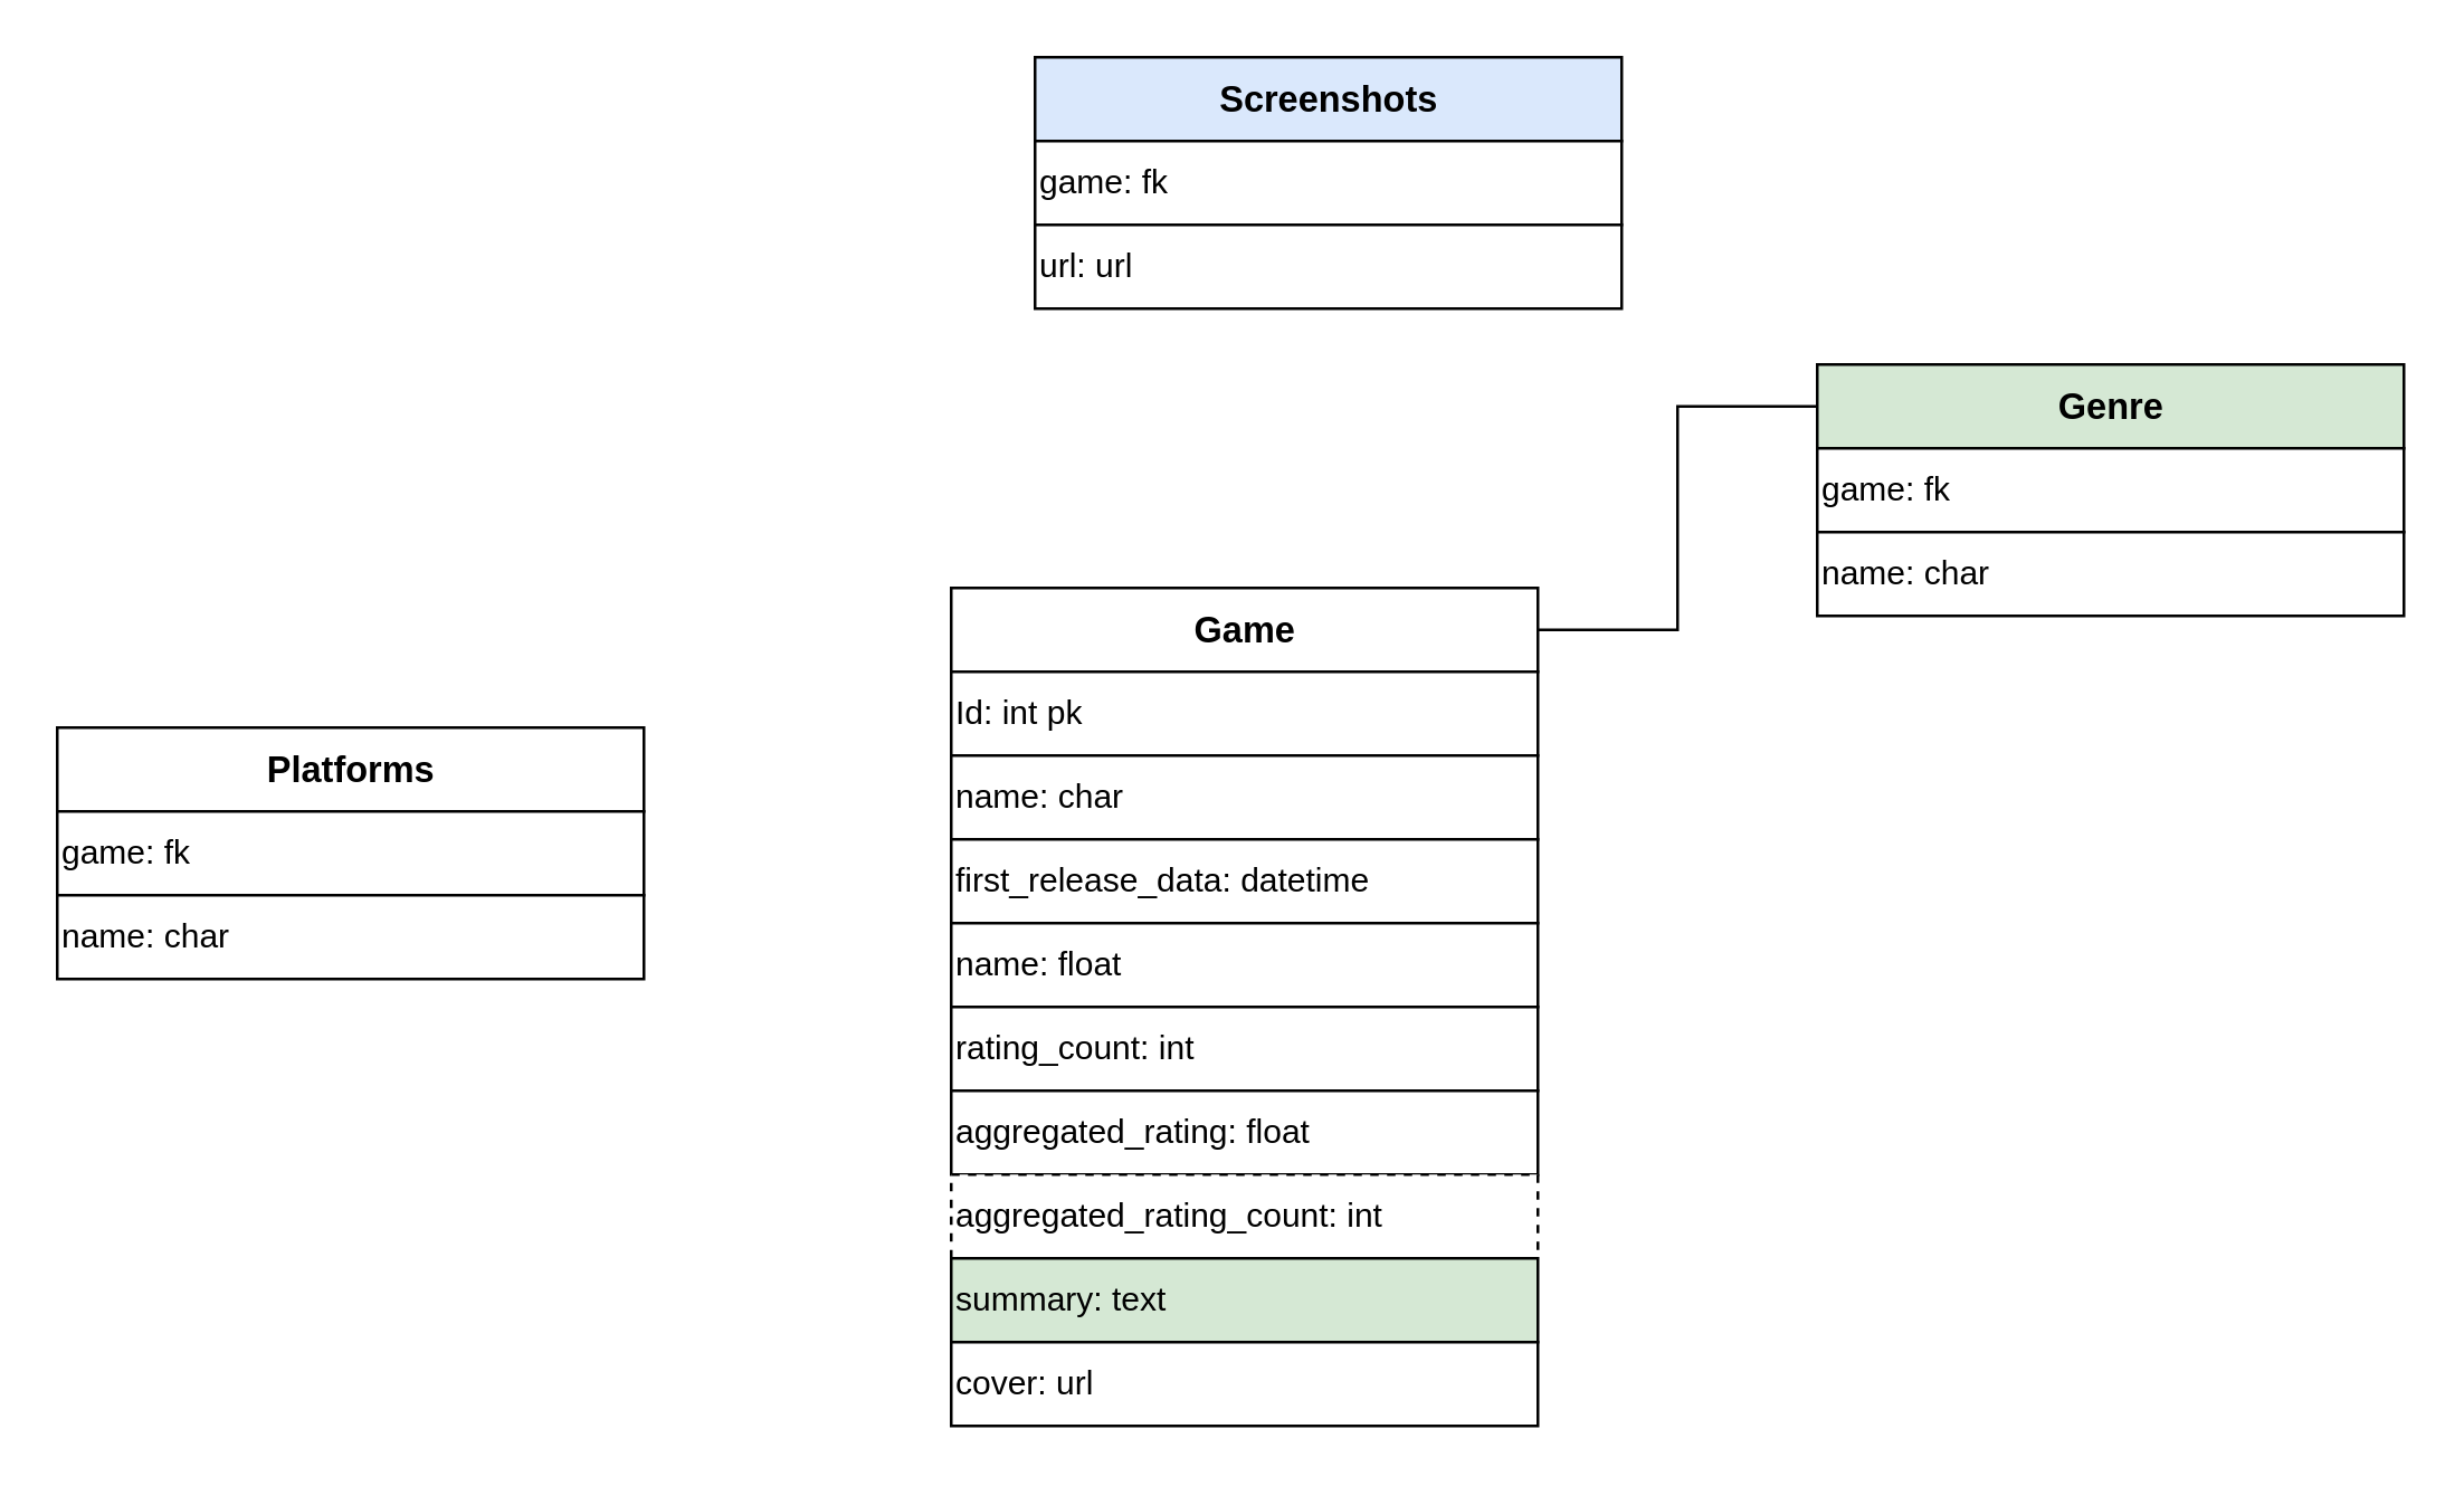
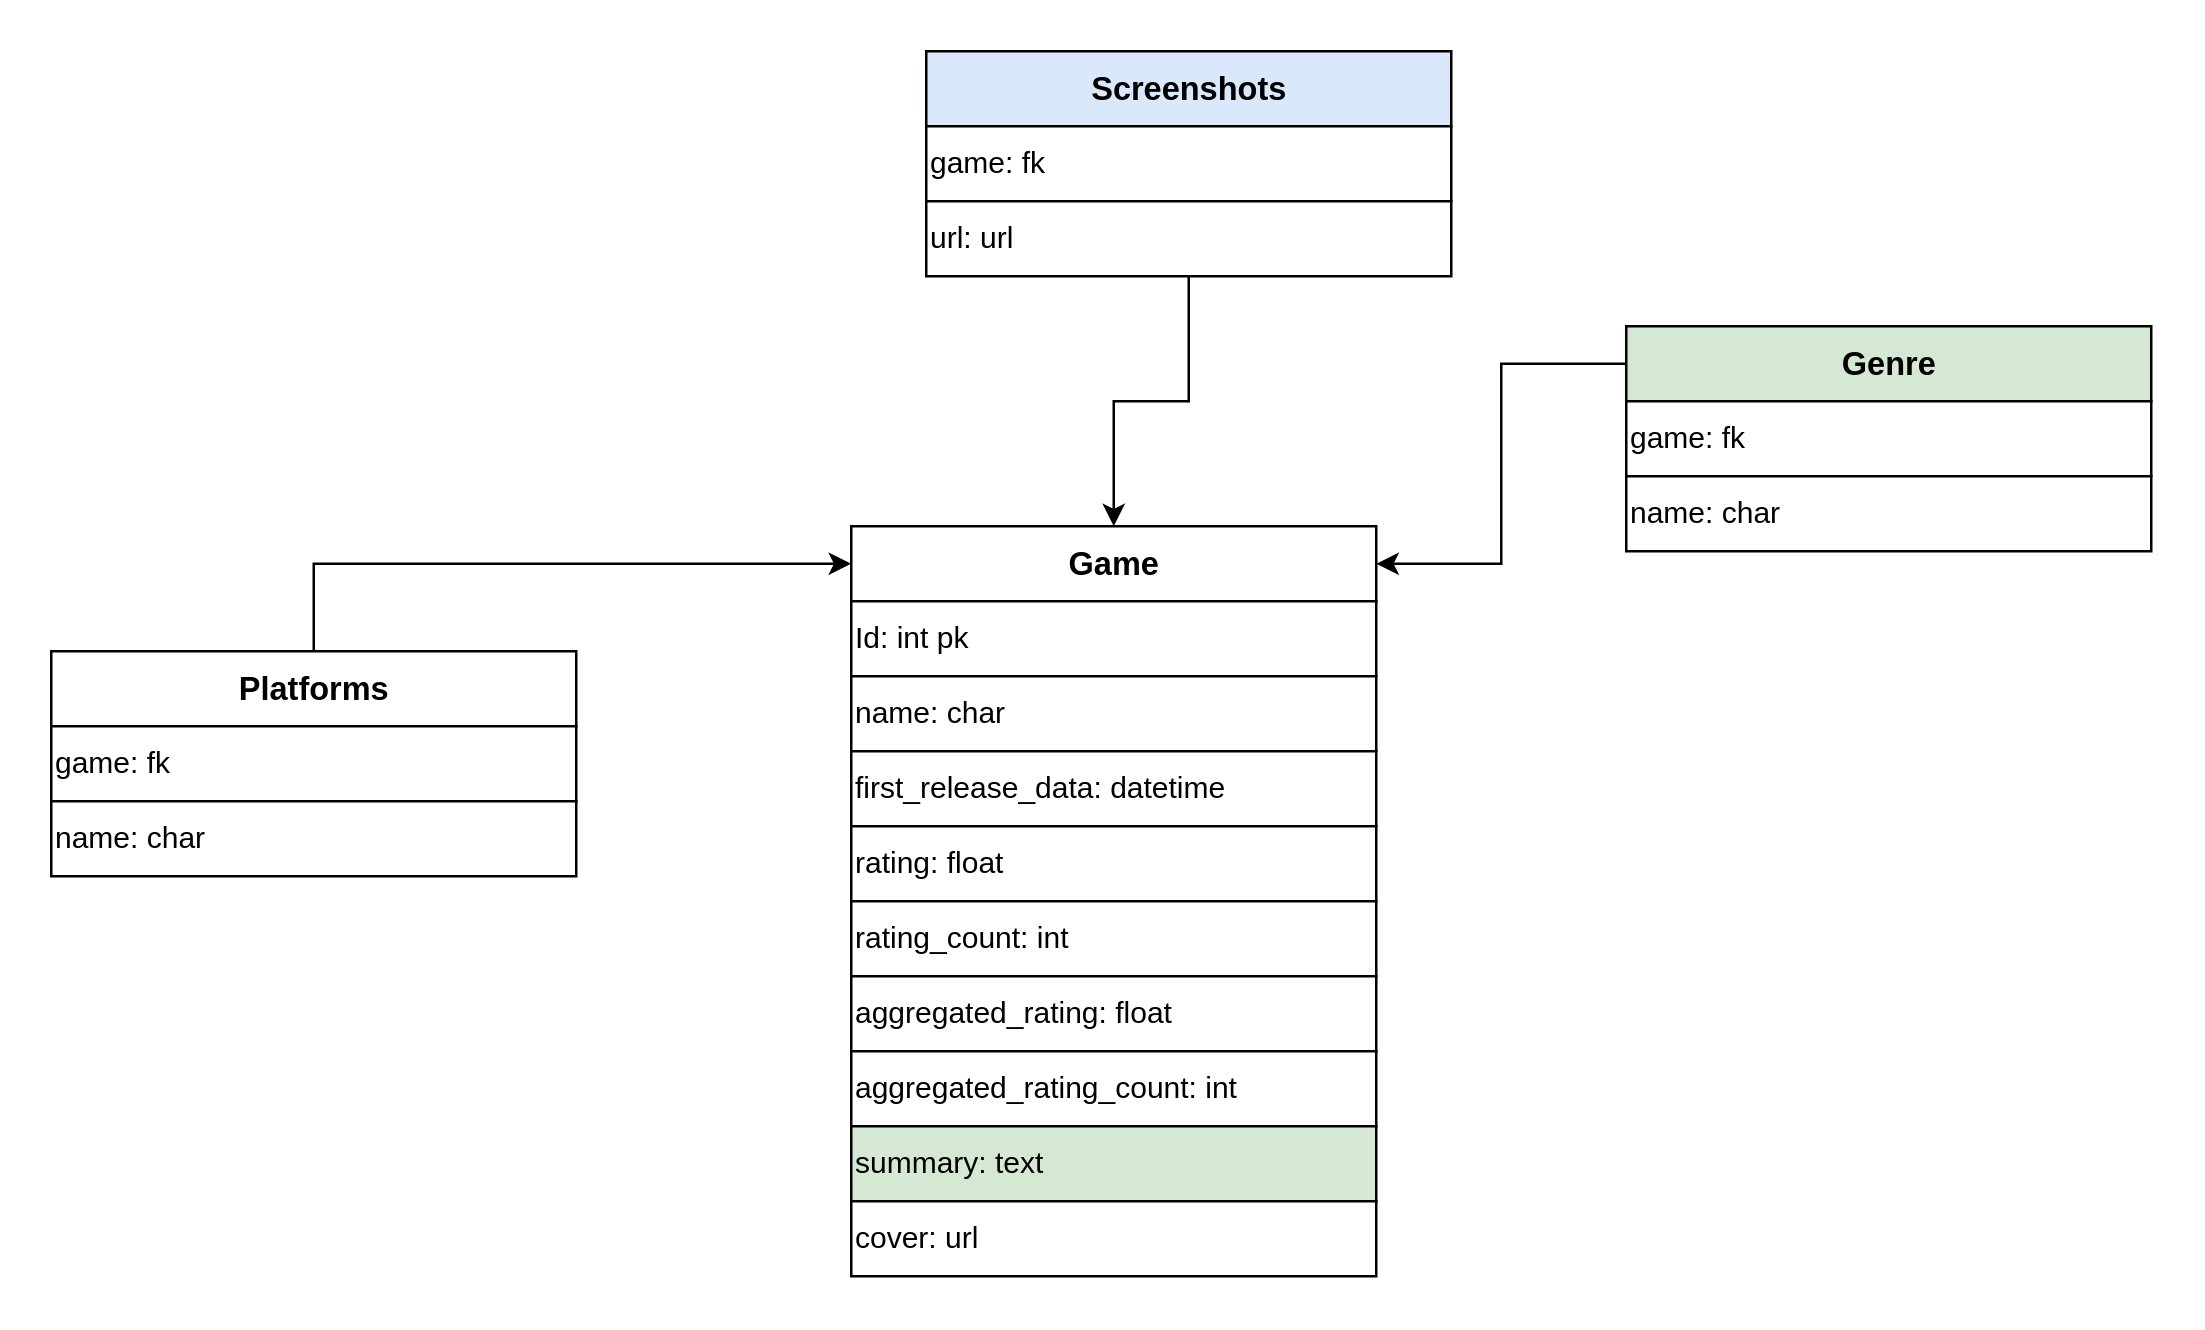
+ <mxCell id="27" style="edgeStyle=orthogonalEdgeStyle;rounded=0;orthogonalLoop=1;jettySize=auto;html=1;exitX=0.5;exitY=1;exitDx=0;exitDy=0;entryX=0.5;entryY=0;entryDx=0;entryDy=0;" edge="1" parent="1" source="26" target="3"><mxGeometry relative="1" as="geometry" /></mxCell>
+ <mxCell id="29" style="edgeStyle=orthogonalEdgeStyle;rounded=0;orthogonalLoop=1;jettySize=auto;html=1;exitX=0.5;exitY=0;exitDx=0;exitDy=0;entryX=0;entryY=0.5;entryDx=0;entryDy=0;" edge="1" parent="1" source="15" target="3"><mxGeometry relative="1" as="geometry" /></mxCell>
- <mxCell id="28" style="edgeStyle=orthogonalEdgeStyle;rounded=0;orthogonalLoop=1;jettySize=auto;html=1;exitX=0;exitY=0.5;exitDx=0;exitDy=0;entryX=1;entryY=0.5;entryDx=0;entryDy=0;endArrow=none;" edge="1" parent="1" source="19" target="3"><mxGeometry relative="1" as="geometry" /></mxCell>
+ <mxCell id="28" style="edgeStyle=orthogonalEdgeStyle;rounded=0;orthogonalLoop=1;jettySize=auto;html=1;exitX=0;exitY=0.5;exitDx=0;exitDy=0;entryX=1;entryY=0.5;entryDx=0;entryDy=0;" edge="1" parent="1" source="19" target="3"><mxGeometry relative="1" as="geometry" /></mxCell>
- <mxCell id="7" value="name: float" style="html=1;align=left;sketch=0;" vertex="1" parent="2"><mxGeometry y="120" width="210" height="30" as="geometry" /></mxCell>
+ <mxCell id="7" value="rating: float" style="html=1;align=left;sketch=0;" vertex="1" parent="2"><mxGeometry y="120" width="210" height="30" as="geometry" /></mxCell>
- <mxCell id="10" value="aggregated_rating_count: int" style="html=1;align=left;sketch=0;dashed=1;" vertex="1" parent="2"><mxGeometry y="210" width="210" height="30" as="geometry" /></mxCell>
+ <mxCell id="10" value="aggregated_rating_count: int" style="html=1;align=left;sketch=0;" vertex="1" parent="2"><mxGeometry y="210" width="210" height="30" as="geometry" /></mxCell>
